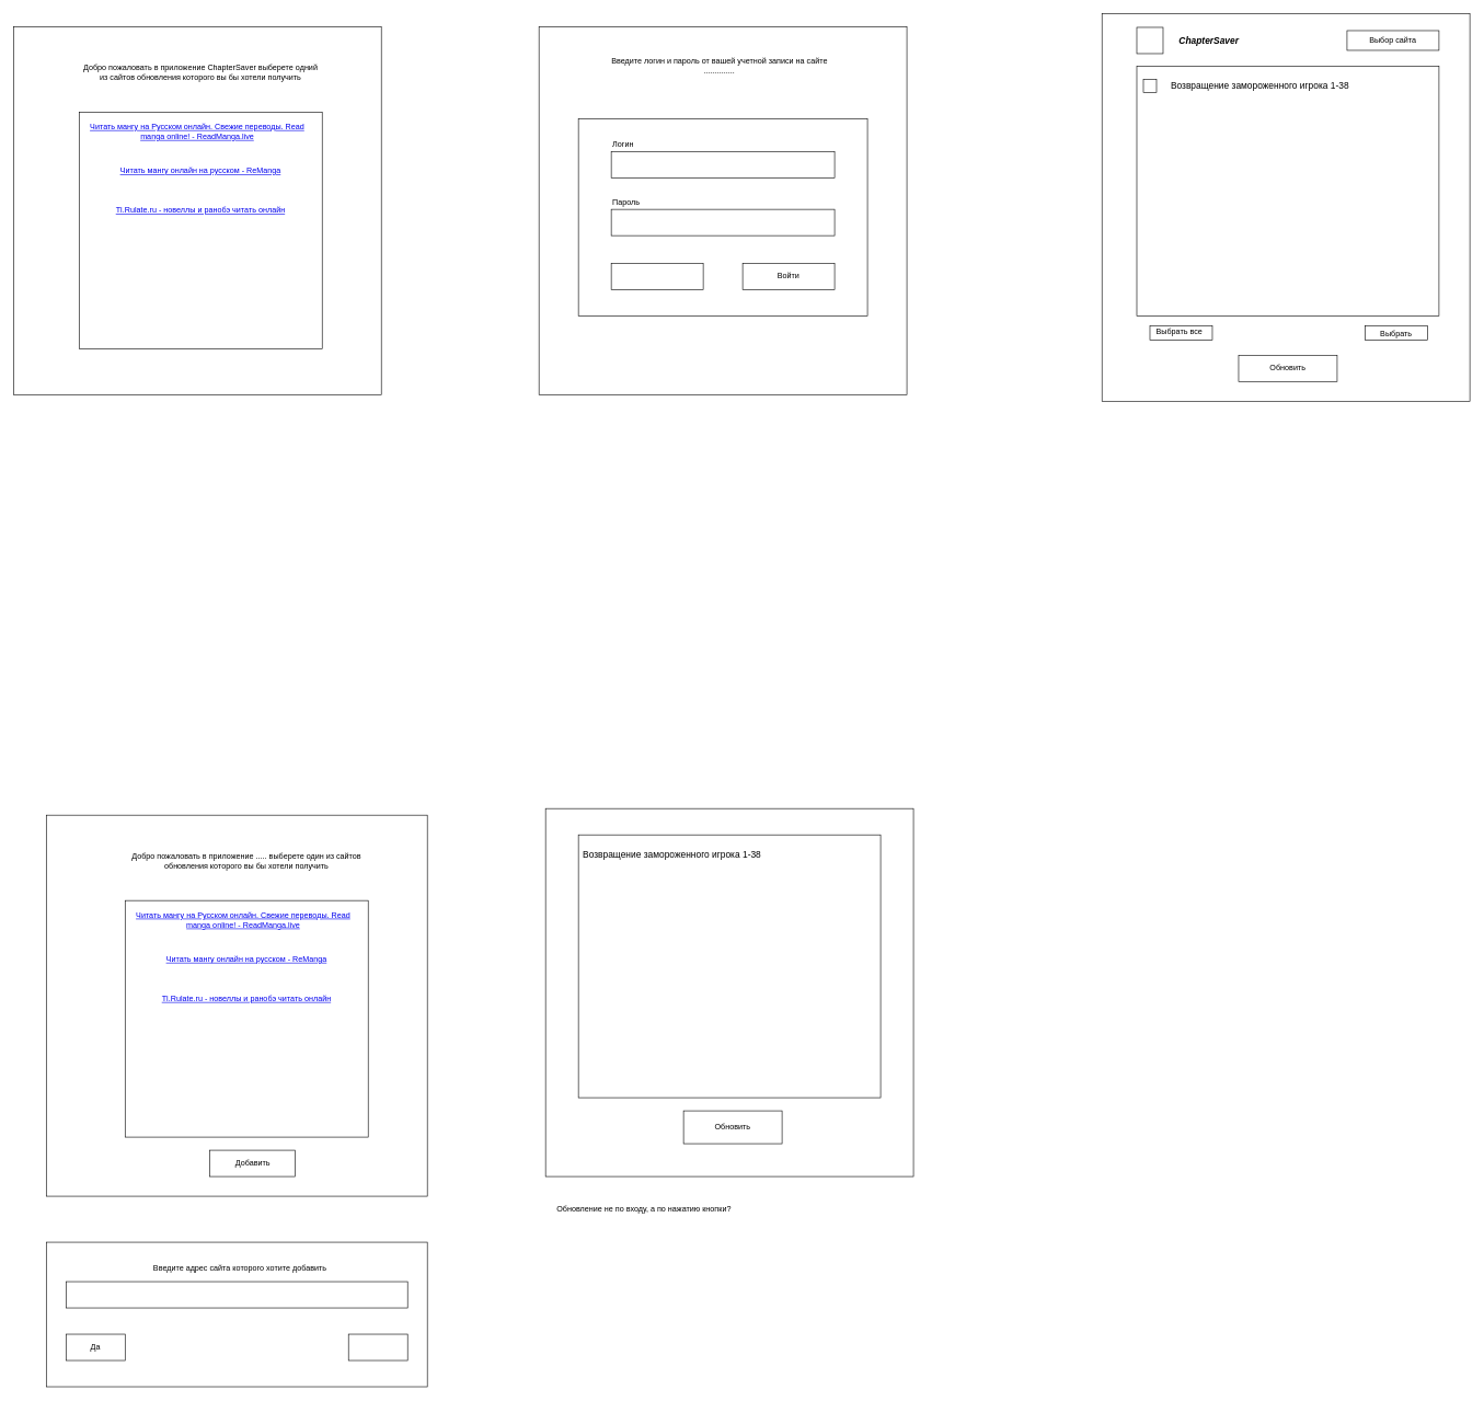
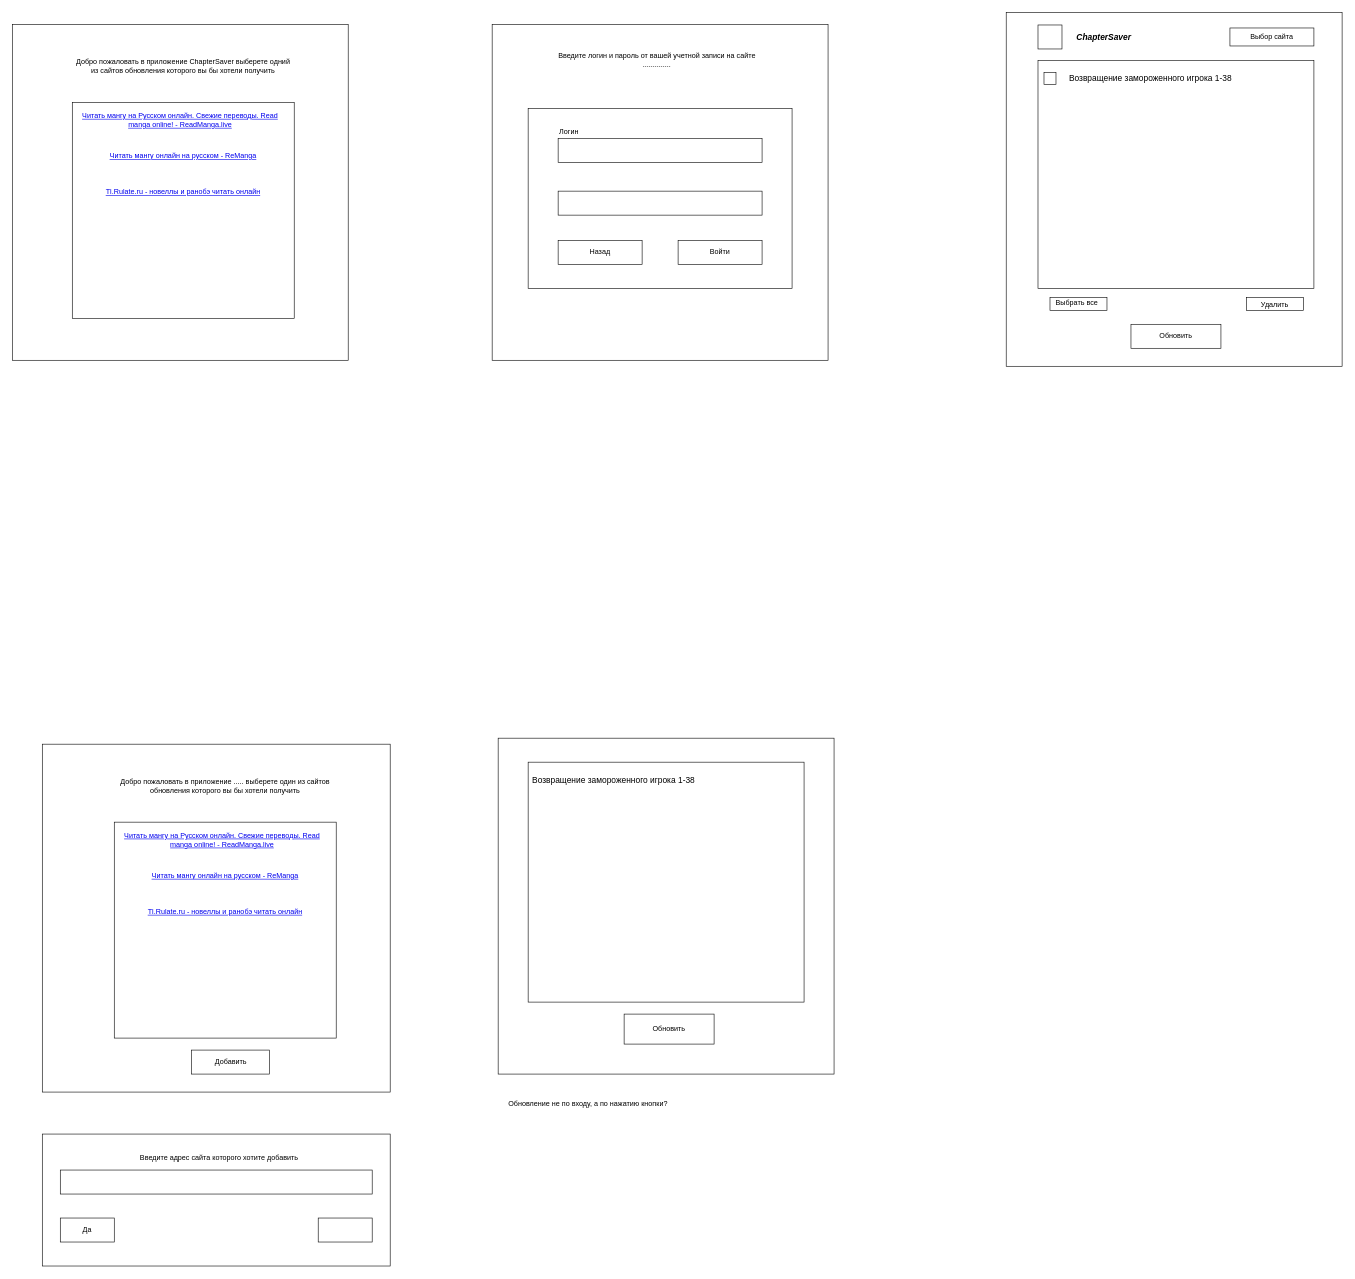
- <mxCell id="30" value="Пароль" style="text;html=1;strokeColor=none;fillColor=none;align=left;verticalAlign=middle;whiteSpace=wrap;rounded=0;" parent="1" vertex="1"><mxGeometry x="930" y="298" width="160" height="20" as="geometry" /></mxCell>
+ <mxCell id="33" value="Назад" style="text;html=1;strokeColor=none;fillColor=none;align=center;verticalAlign=middle;whiteSpace=wrap;rounded=0;" parent="1" vertex="1"><mxGeometry x="930" y="400" width="140" height="40" as="geometry" /></mxCell>
- <mxCell id="46" value="Выбрать" style="text;html=1;strokeColor=none;fillColor=none;align=center;verticalAlign=middle;whiteSpace=wrap;rounded=0;" parent="1" vertex="1"><mxGeometry x="2080" y="497" width="90" height="20" as="geometry" /></mxCell>
+ <mxCell id="46" value="Удалить" style="text;html=1;strokeColor=none;fillColor=none;align=center;verticalAlign=middle;whiteSpace=wrap;rounded=0;" parent="1" vertex="1"><mxGeometry x="2080" y="497" width="90" height="20" as="geometry" /></mxCell>
